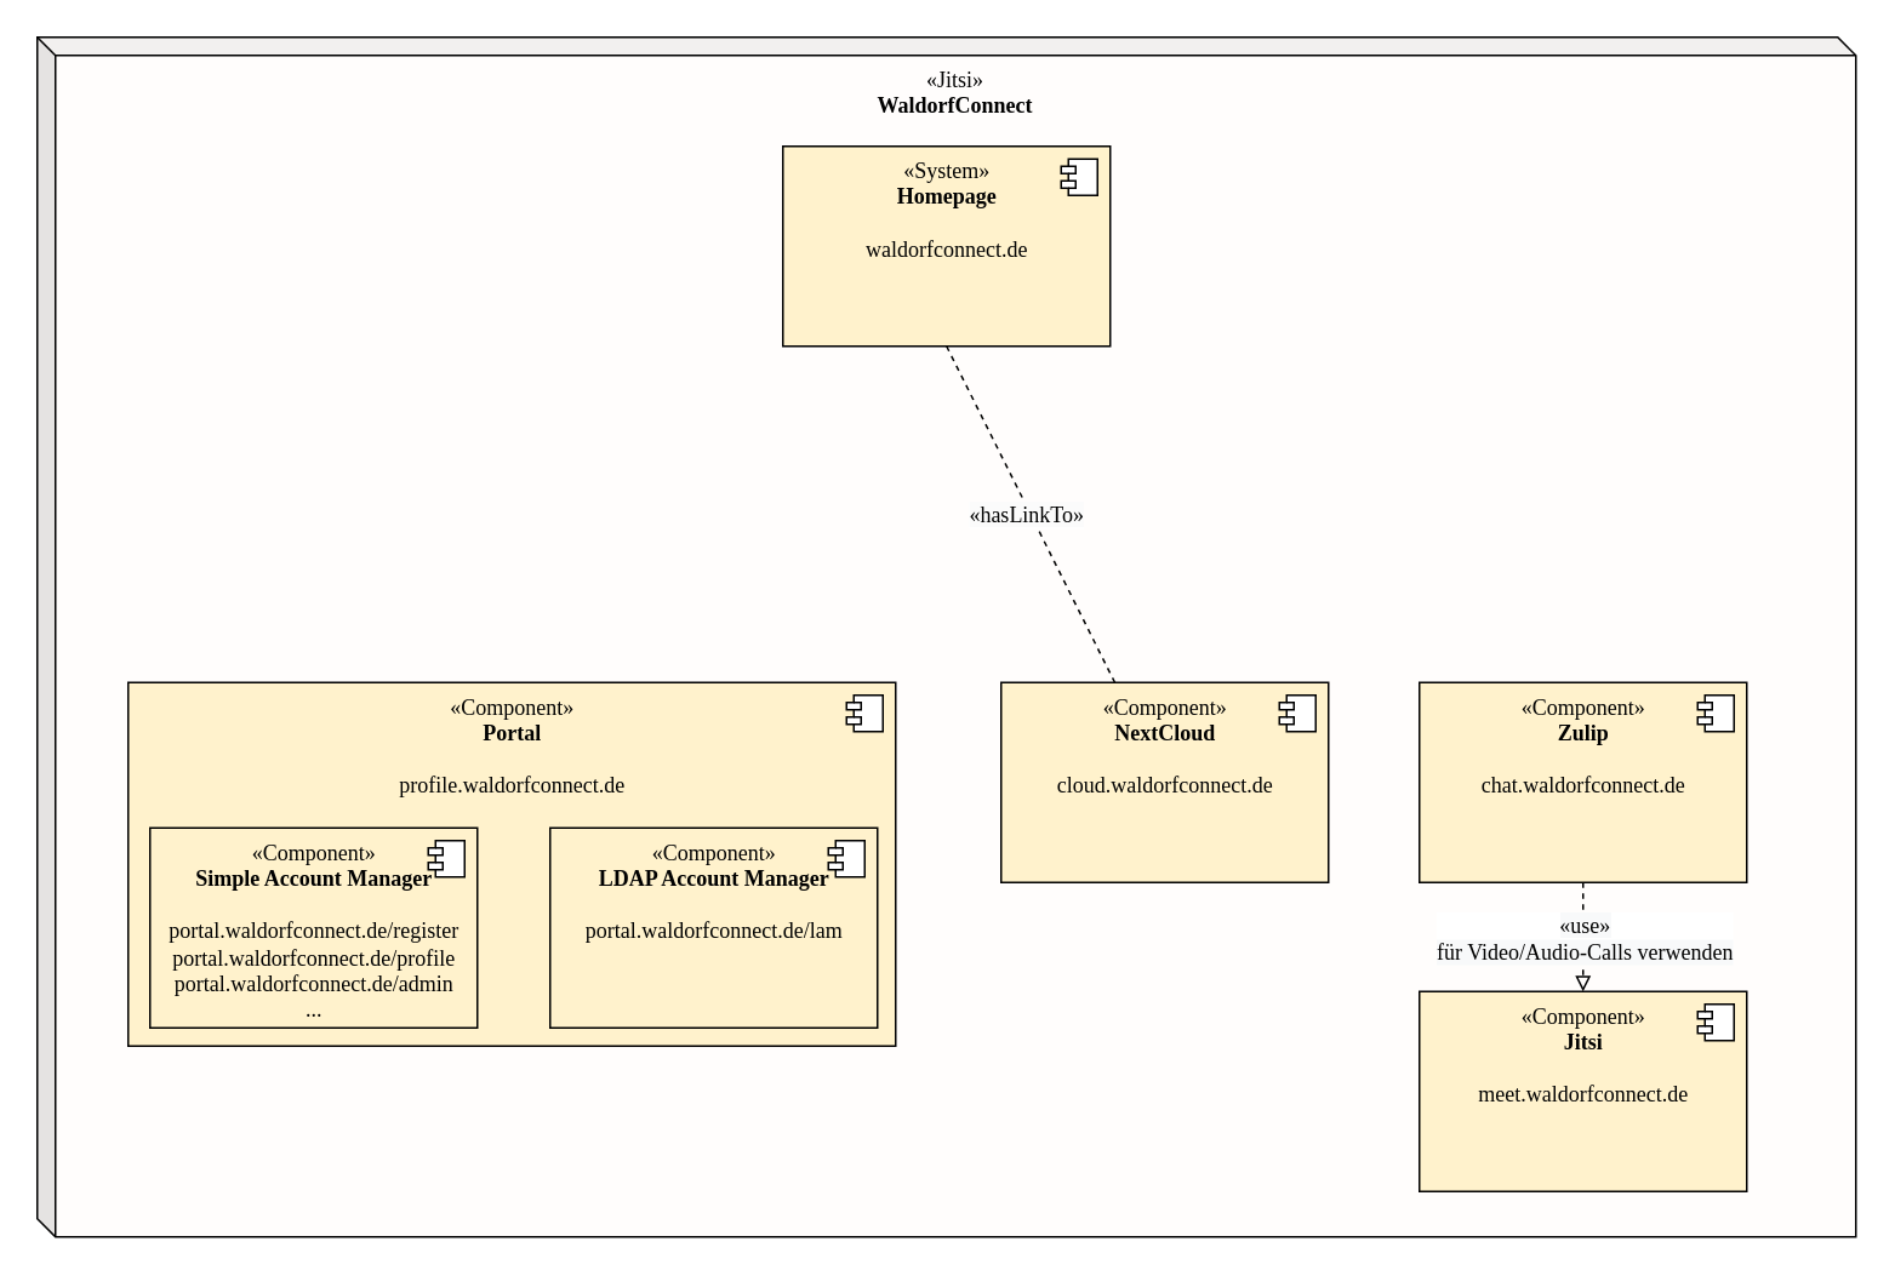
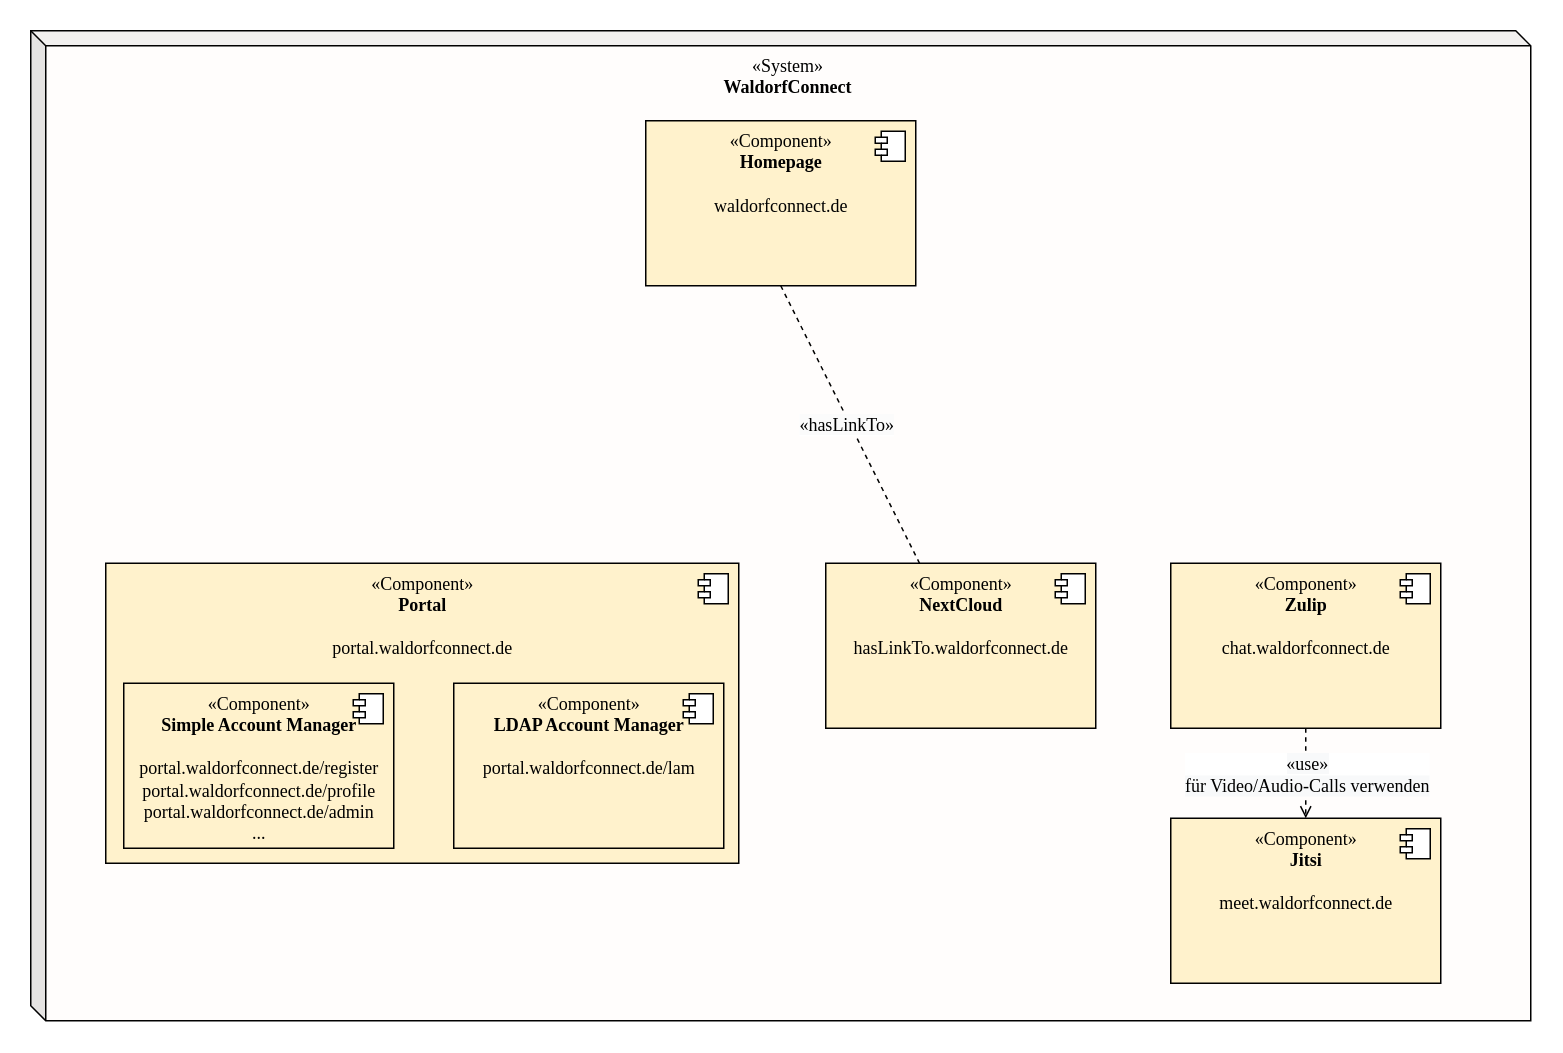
- <mxCell id="2" value="&lt;font&gt;&lt;span class=&quot;char&quot;&gt;&lt;span class=&quot;vchar&quot; id=&quot;char-node&quot;&gt;«Jitsi&lt;/span&gt;&lt;/span&gt;&lt;span class=&quot;char&quot;&gt;&lt;span class=&quot;vchar&quot; id=&quot;char-node&quot;&gt;»&lt;br&gt;&lt;div&gt;&lt;b&gt;WaldorfConnect&lt;/b&gt;&lt;/div&gt;&lt;/span&gt;&lt;/span&gt;&lt;/font&gt;" style="shape=cube;whiteSpace=wrap;html=1;boundedLbl=1;backgroundOutline=1;darkOpacity=0.05;darkOpacity2=0.1;size=10;align=center;verticalAlign=top;fillColor=#FFFDFC;fontFamily=Verdana;" parent="1" vertex="1"><mxGeometry x="20" y="20" width="1000" height="660" as="geometry" /></mxCell>
+ <mxCell id="2" value="&lt;font&gt;&lt;span class=&quot;char&quot;&gt;&lt;span class=&quot;vchar&quot; id=&quot;char-node&quot;&gt;«System&lt;/span&gt;&lt;/span&gt;&lt;span class=&quot;char&quot;&gt;&lt;span class=&quot;vchar&quot; id=&quot;char-node&quot;&gt;»&lt;br&gt;&lt;div&gt;&lt;b&gt;WaldorfConnect&lt;/b&gt;&lt;/div&gt;&lt;/span&gt;&lt;/span&gt;&lt;/font&gt;" style="shape=cube;whiteSpace=wrap;html=1;boundedLbl=1;backgroundOutline=1;darkOpacity=0.05;darkOpacity2=0.1;size=10;align=center;verticalAlign=top;fillColor=#FFFDFC;fontFamily=Verdana;" parent="1" vertex="1"><mxGeometry x="20" y="20" width="1000" height="660" as="geometry" /></mxCell>
- <mxCell id="17" value="&lt;font&gt;«System»&lt;br&gt;&lt;b&gt;Homepage&lt;/b&gt;&lt;br&gt;&lt;br&gt;waldorfconnect.de&lt;br&gt;&lt;/font&gt;" style="html=1;dropTarget=0;verticalAlign=top;fillColor=#fff2cc;fontFamily=Verdana;" vertex="1" parent="1"><mxGeometry x="430" y="80" width="180" height="110" as="geometry" /></mxCell>
+ <mxCell id="17" value="&lt;font&gt;«Component»&lt;br&gt;&lt;b&gt;Homepage&lt;/b&gt;&lt;br&gt;&lt;br&gt;waldorfconnect.de&lt;br&gt;&lt;/font&gt;" style="html=1;dropTarget=0;verticalAlign=top;fillColor=#fff2cc;fontFamily=Verdana;" vertex="1" parent="1"><mxGeometry x="430" y="80" width="180" height="110" as="geometry" /></mxCell>
- <mxCell id="3" value="&lt;font&gt;«Component»&lt;br&gt;&lt;b&gt;Portal&lt;/b&gt;&lt;br&gt;&lt;br&gt;profile.waldorfconnect.de&lt;br&gt;&lt;/font&gt;" style="html=1;dropTarget=0;verticalAlign=top;fillColor=#fff2cc;fontFamily=Verdana;fontSize=12;" parent="1" vertex="1"><mxGeometry x="70" y="375" width="422" height="200" as="geometry" /></mxCell>
+ <mxCell id="3" value="&lt;font&gt;«Component»&lt;br&gt;&lt;b&gt;Portal&lt;/b&gt;&lt;br&gt;&lt;br&gt;portal.waldorfconnect.de&lt;br&gt;&lt;/font&gt;" style="html=1;dropTarget=0;verticalAlign=top;fillColor=#fff2cc;fontFamily=Verdana;fontSize=12;" parent="1" vertex="1"><mxGeometry x="70" y="375" width="422" height="200" as="geometry" /></mxCell>
- <mxCell id="9" value="&lt;font&gt;«Component»&lt;br&gt;&lt;b&gt;NextCloud&lt;/b&gt;&lt;br&gt;&lt;br&gt;cloud.waldorfconnect.de&lt;br&gt;&lt;/font&gt;" style="html=1;dropTarget=0;verticalAlign=top;fillColor=#fff2cc;fontFamily=Verdana;" parent="1" vertex="1"><mxGeometry x="550" y="375" width="180" height="110" as="geometry" /></mxCell>
+ <mxCell id="9" value="&lt;font&gt;«Component»&lt;br&gt;&lt;b&gt;NextCloud&lt;/b&gt;&lt;br&gt;&lt;br&gt;hasLinkTo.waldorfconnect.de&lt;br&gt;&lt;/font&gt;" style="html=1;dropTarget=0;verticalAlign=top;fillColor=#fff2cc;fontFamily=Verdana;" parent="1" vertex="1"><mxGeometry x="550" y="375" width="180" height="110" as="geometry" /></mxCell>
- <mxCell id="15" value="" style="endArrow=block;html=1;fillColor=#000000;fontFamily=Verdana;fontSize=12;endFill=0;dashed=1;" parent="1" source="11" target="13" edge="1"><mxGeometry relative="1" as="geometry"><mxPoint x="830" y="495" as="sourcePoint" /><mxPoint x="930" y="495" as="targetPoint" /></mxGeometry></mxCell>
+ <mxCell id="15" value="" style="endArrow=open;html=1;fillColor=#000000;fontFamily=Verdana;fontSize=12;endFill=0;dashed=1;" parent="1" source="11" target="13" edge="1"><mxGeometry relative="1" as="geometry"><mxPoint x="830" y="495" as="sourcePoint" /><mxPoint x="930" y="495" as="targetPoint" /></mxGeometry></mxCell>
